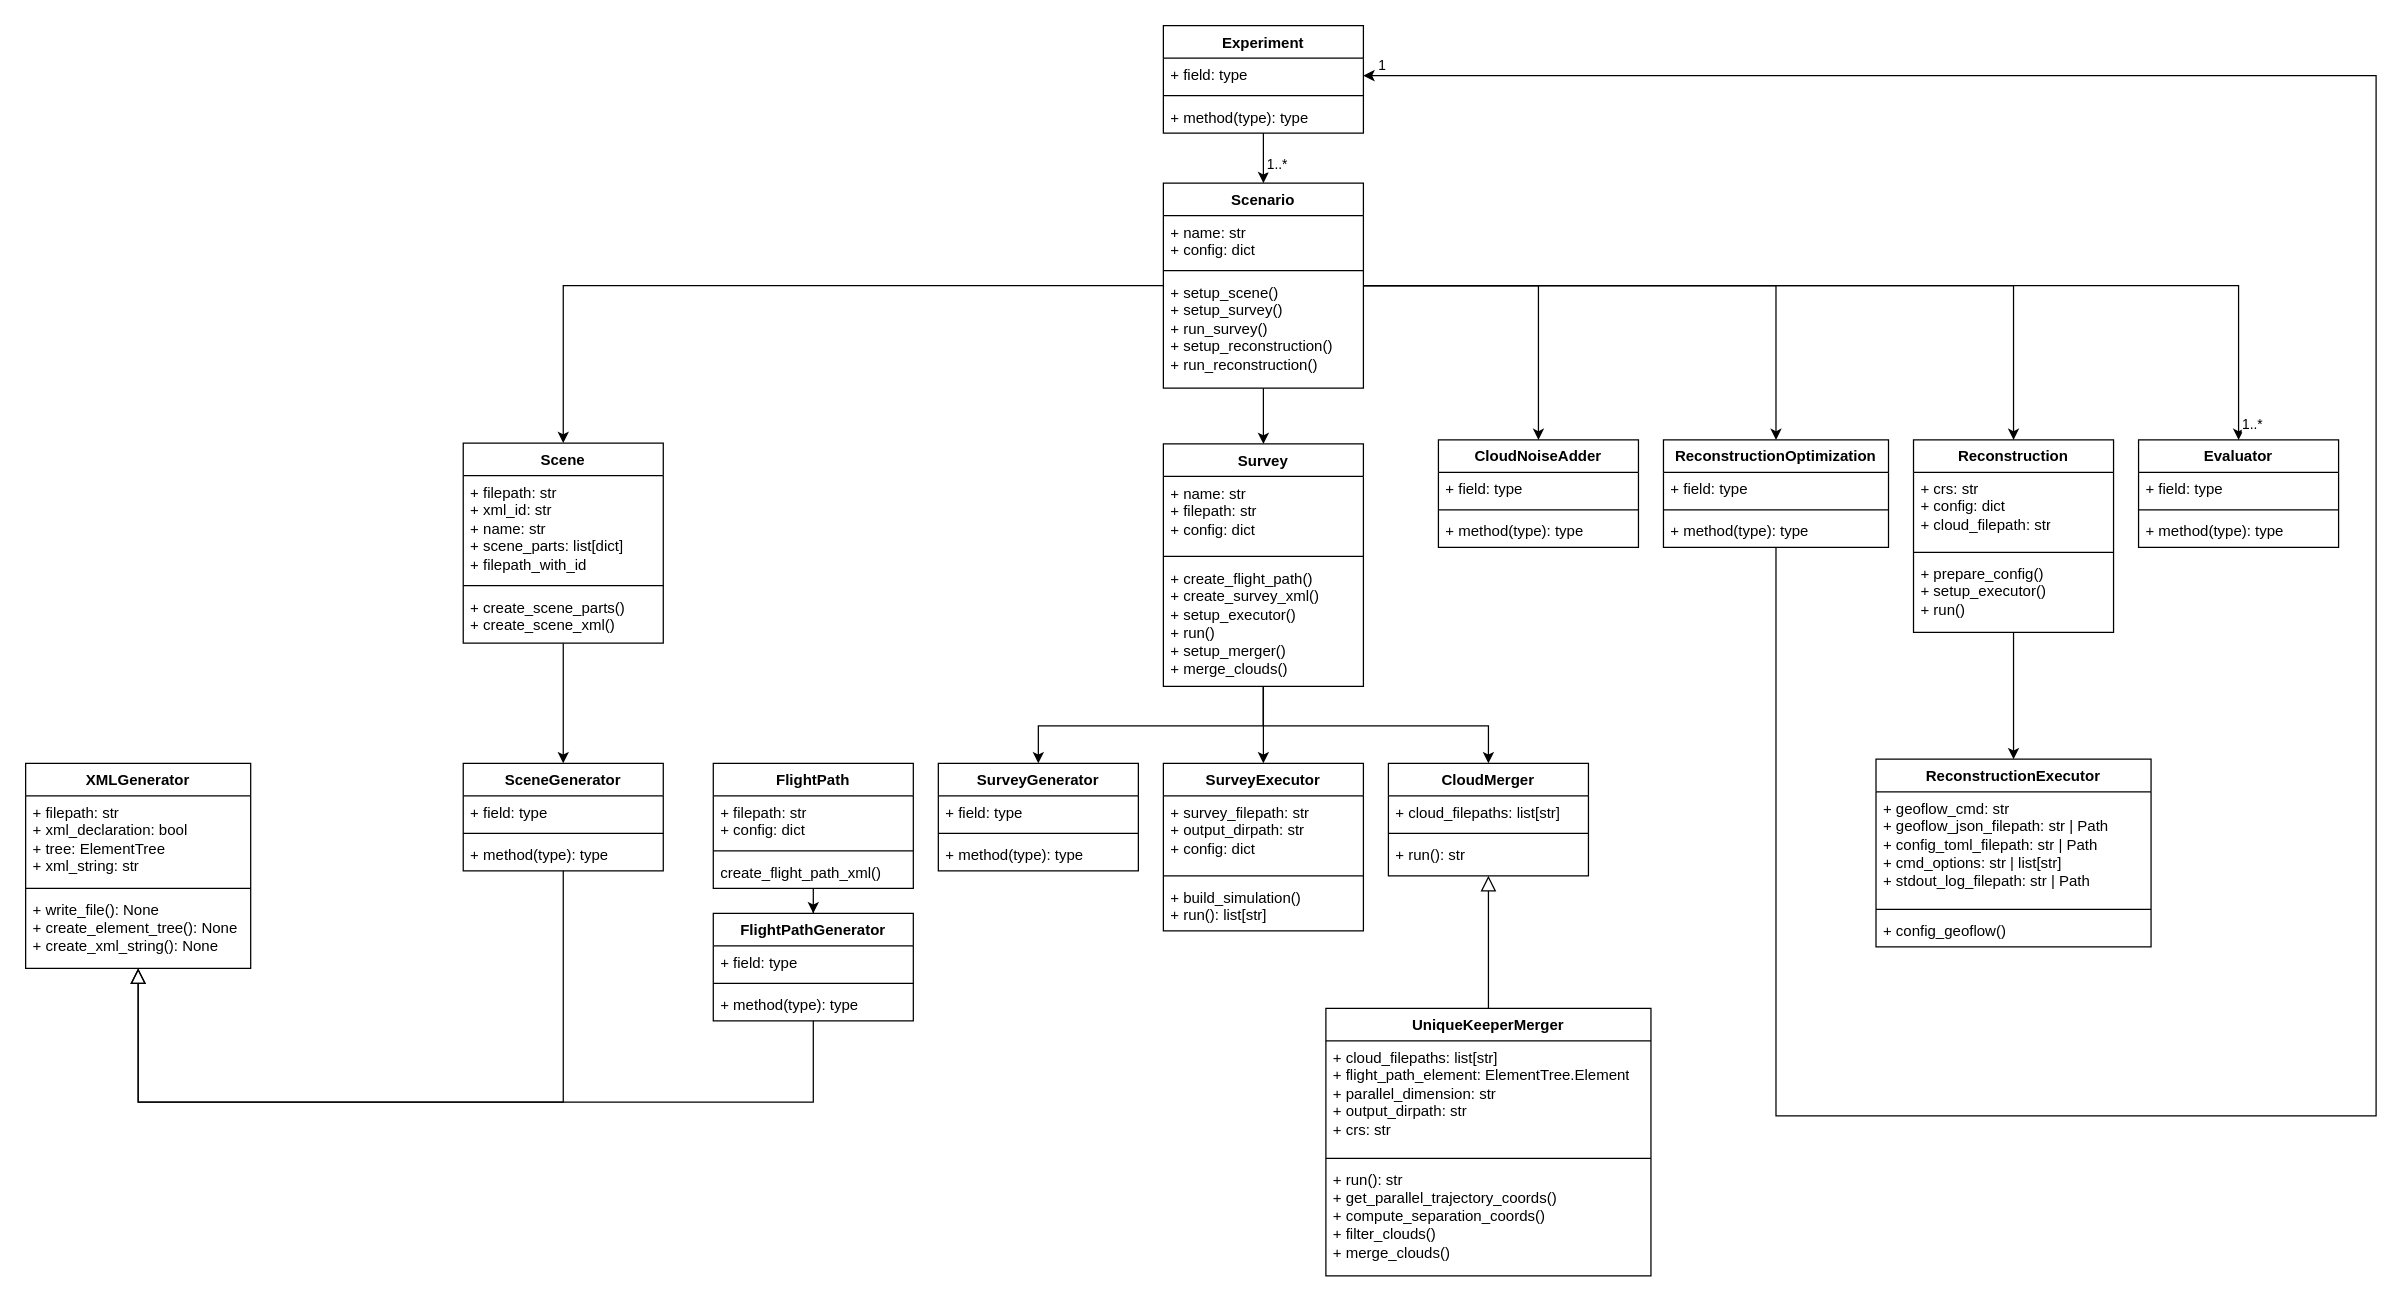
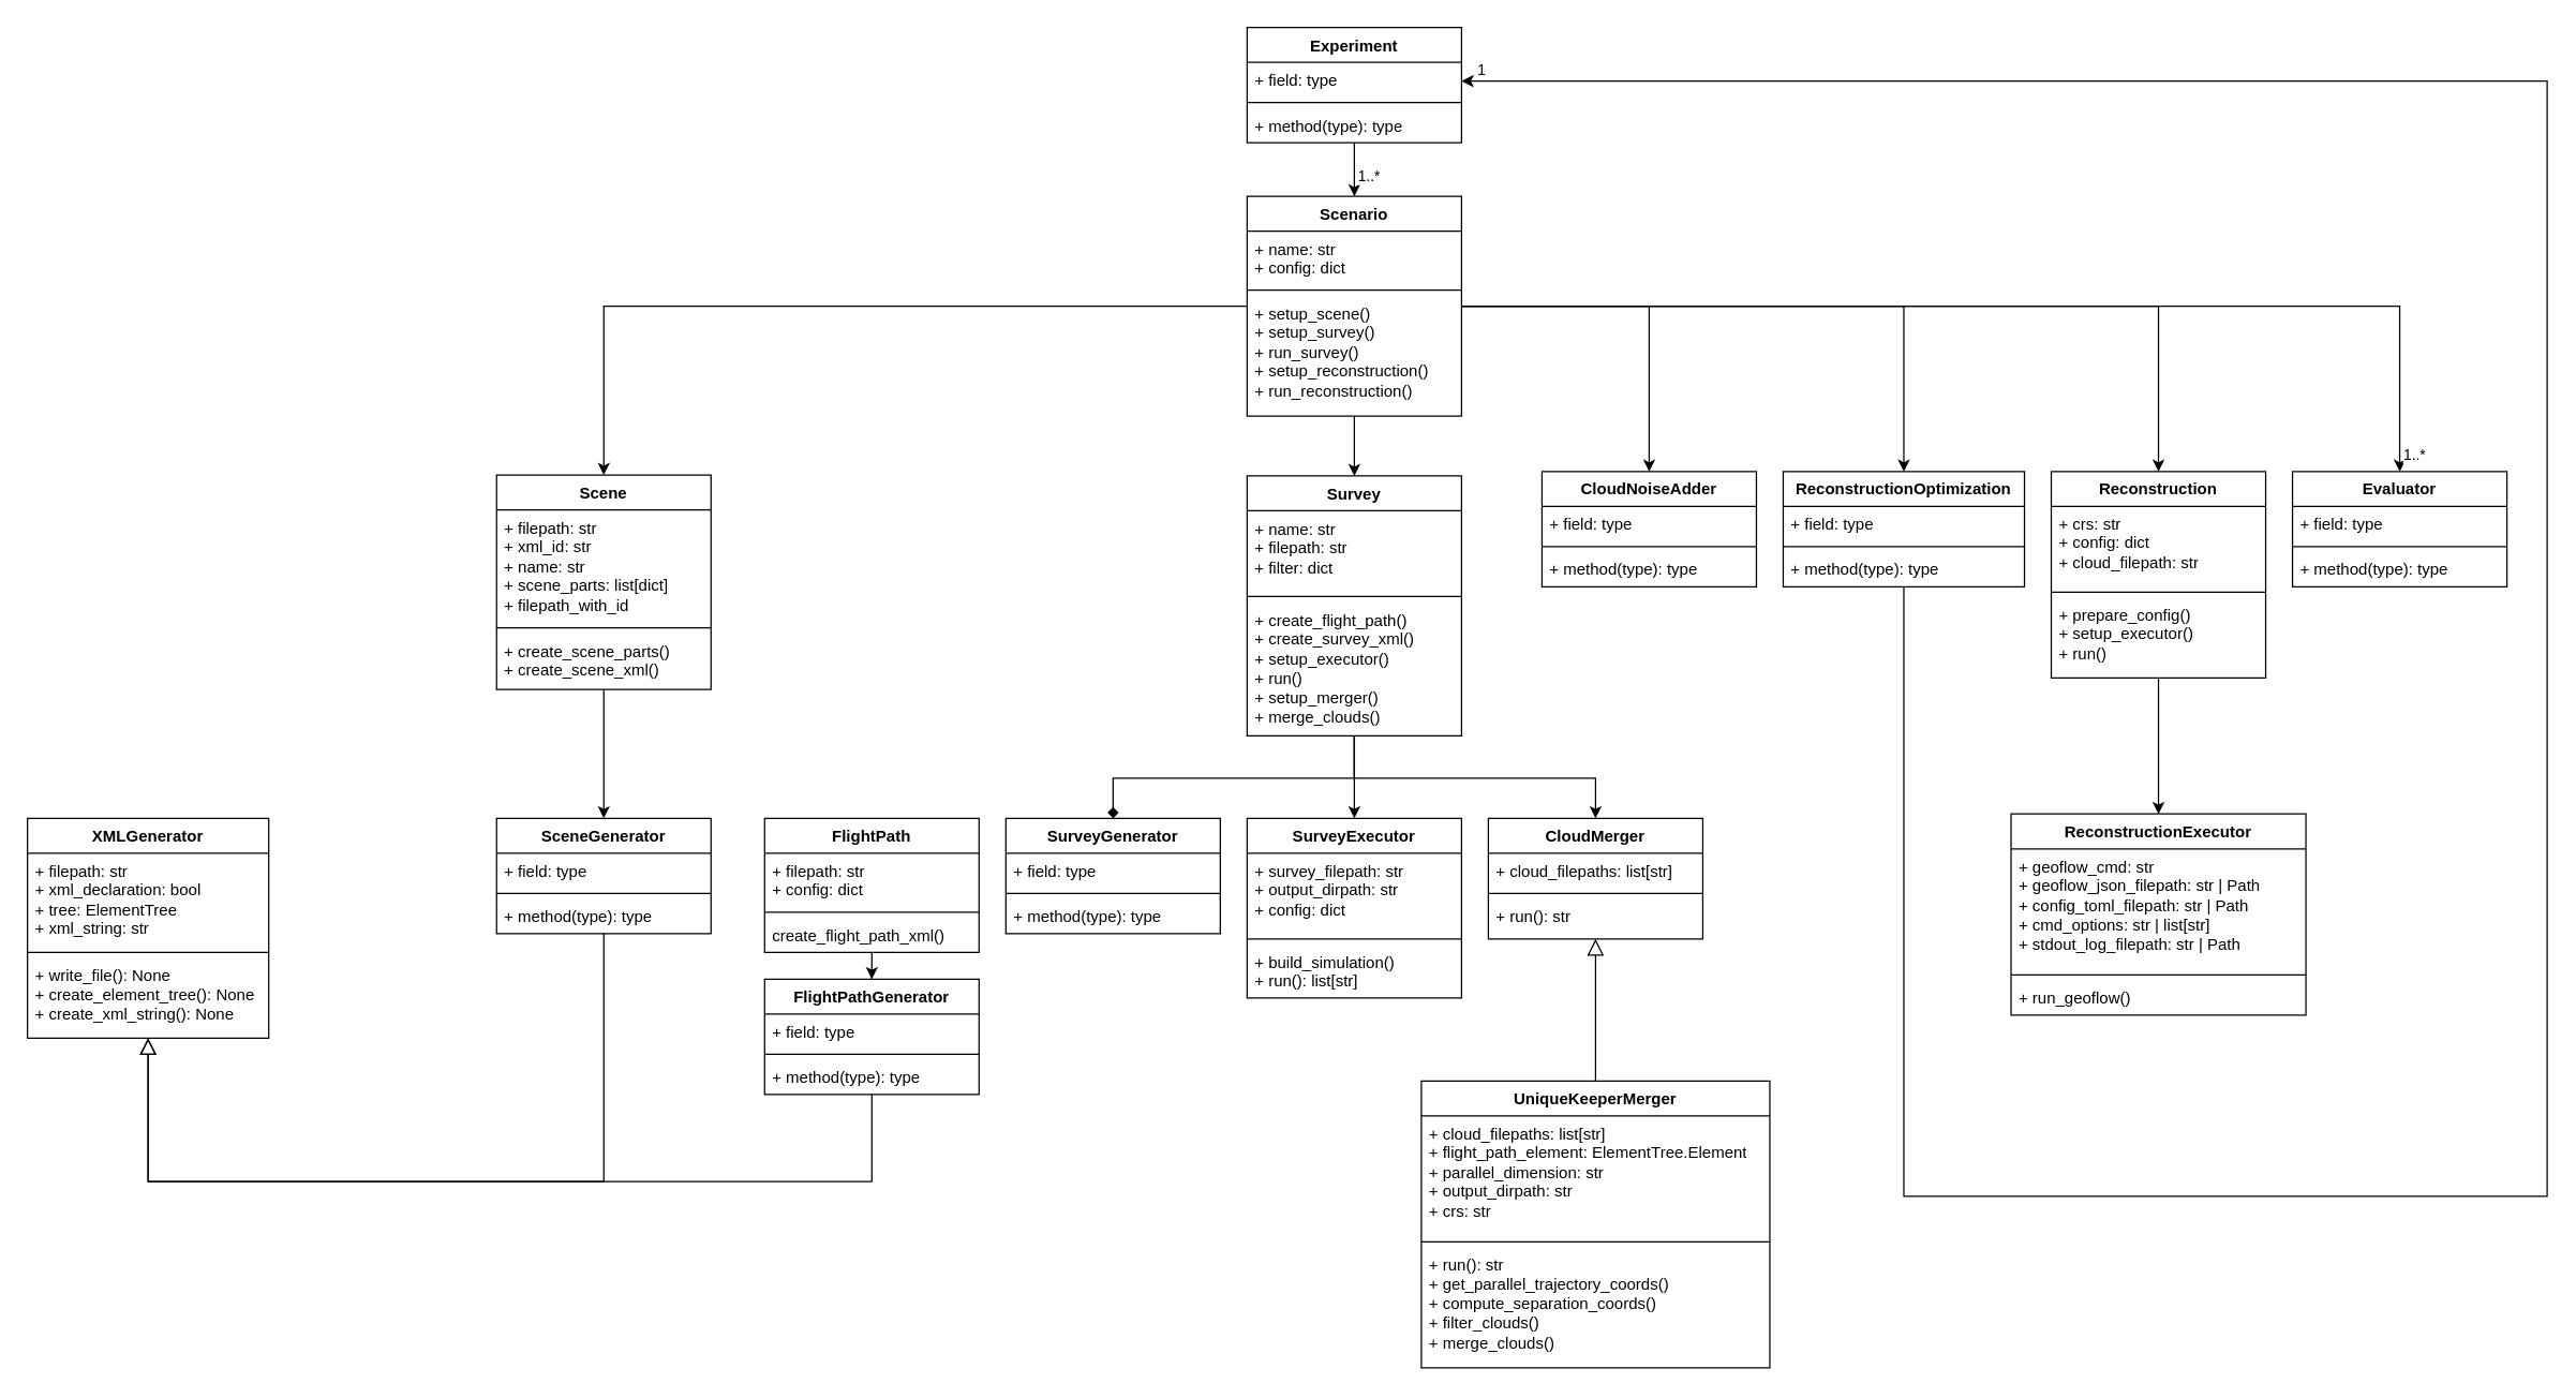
- <mxCell id="35" value="+ name: str&lt;div&gt;+ filepath: str&lt;/div&gt;&lt;div&gt;+ config: dict&lt;/div&gt;" style="text;strokeColor=none;fillColor=none;align=left;verticalAlign=top;spacingLeft=4;spacingRight=4;overflow=hidden;rotatable=0;points=[[0,0.5],[1,0.5]];portConstraint=eastwest;whiteSpace=wrap;html=1;" parent="34" vertex="1"><mxGeometry y="26" width="160" height="60" as="geometry" /></mxCell>
+ <mxCell id="35" value="+ name: str&lt;div&gt;+ filepath: str&lt;/div&gt;&lt;div&gt;+ filter: dict&lt;/div&gt;" style="text;strokeColor=none;fillColor=none;align=left;verticalAlign=top;spacingLeft=4;spacingRight=4;overflow=hidden;rotatable=0;points=[[0,0.5],[1,0.5]];portConstraint=eastwest;whiteSpace=wrap;html=1;" parent="34" vertex="1"><mxGeometry y="26" width="160" height="60" as="geometry" /></mxCell>
- <mxCell id="31" style="edgeStyle=orthogonalEdgeStyle;rounded=0;orthogonalLoop=1;jettySize=auto;html=1;entryX=0.5;entryY=0;entryDx=0;entryDy=0;" parent="1" source="34" target="2" edge="1"><mxGeometry relative="1" as="geometry"><Array as="points"><mxPoint x="1010" y="580" /><mxPoint x="830" y="580" /></Array></mxGeometry></mxCell>
+ <mxCell id="31" style="edgeStyle=orthogonalEdgeStyle;rounded=0;orthogonalLoop=1;jettySize=auto;html=1;entryX=0.5;entryY=0;entryDx=0;entryDy=0;endArrow=diamond;" parent="1" source="34" target="2" edge="1"><mxGeometry relative="1" as="geometry"><Array as="points"><mxPoint x="1010" y="580" /><mxPoint x="830" y="580" /></Array></mxGeometry></mxCell>
- <mxCell id="61" value="+ config_geoflow()" style="text;strokeColor=none;fillColor=none;align=left;verticalAlign=top;spacingLeft=4;spacingRight=4;overflow=hidden;rotatable=0;points=[[0,0.5],[1,0.5]];portConstraint=eastwest;whiteSpace=wrap;html=1;" parent="58" vertex="1"><mxGeometry y="124" width="220" height="26" as="geometry" /></mxCell>
+ <mxCell id="61" value="+ run_geoflow()" style="text;strokeColor=none;fillColor=none;align=left;verticalAlign=top;spacingLeft=4;spacingRight=4;overflow=hidden;rotatable=0;points=[[0,0.5],[1,0.5]];portConstraint=eastwest;whiteSpace=wrap;html=1;" parent="58" vertex="1"><mxGeometry y="124" width="220" height="26" as="geometry" /></mxCell>
